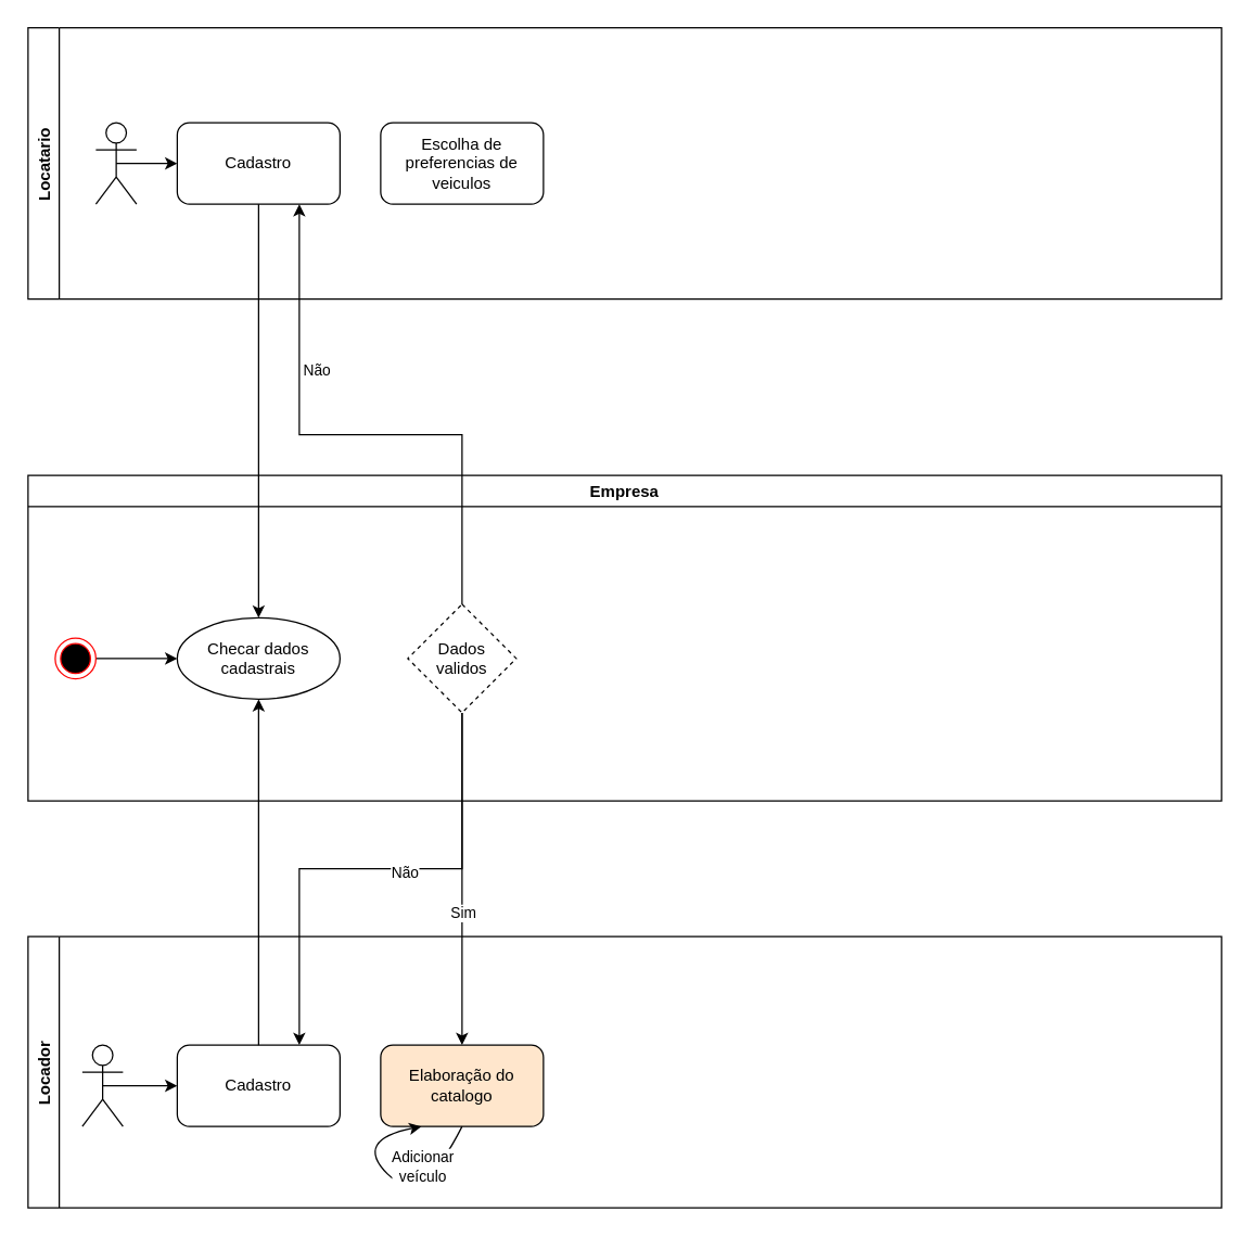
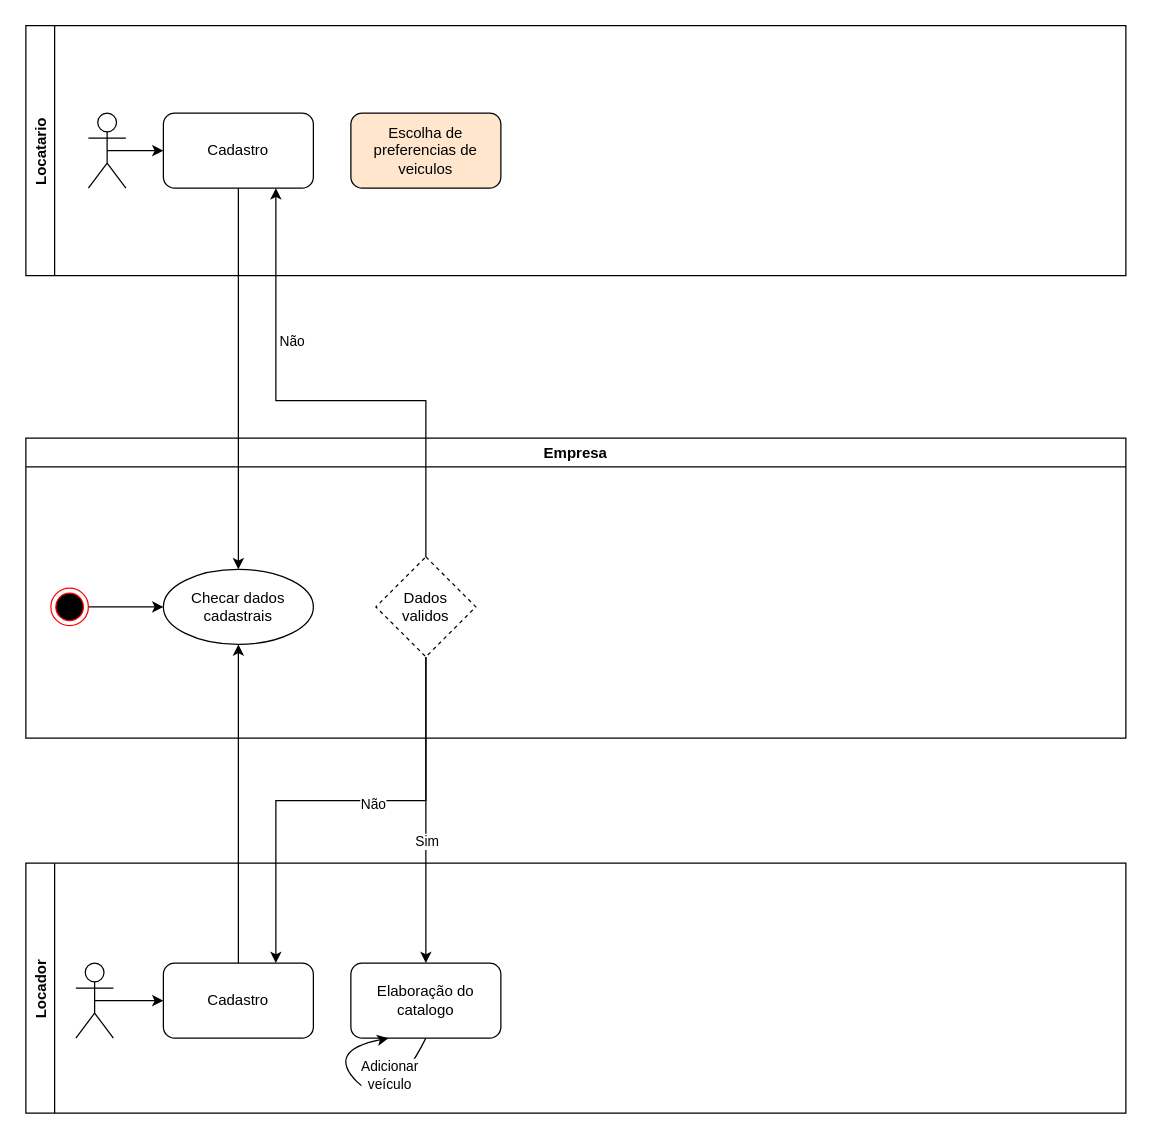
- <mxCell id="6" value="Escolha de preferencias de veiculos" style="rounded=1;whiteSpace=wrap;html=1;" vertex="1" parent="2"><mxGeometry x="260" y="70" width="120" height="60" as="geometry" /></mxCell>
+ <mxCell id="6" value="Escolha de preferencias de veiculos" style="rounded=1;whiteSpace=wrap;html=1;fillColor=#ffe6cc;" vertex="1" parent="2"><mxGeometry x="260" y="70" width="120" height="60" as="geometry" /></mxCell>
- <mxCell id="11" value="Elaboração do catalogo" style="rounded=1;whiteSpace=wrap;html=1;fillColor=#ffe6cc;" vertex="1" parent="7"><mxGeometry x="260" y="80" width="120" height="60" as="geometry" /></mxCell>
+ <mxCell id="11" value="Elaboração do catalogo" style="rounded=1;whiteSpace=wrap;html=1;" vertex="1" parent="7"><mxGeometry x="260" y="80" width="120" height="60" as="geometry" /></mxCell>
